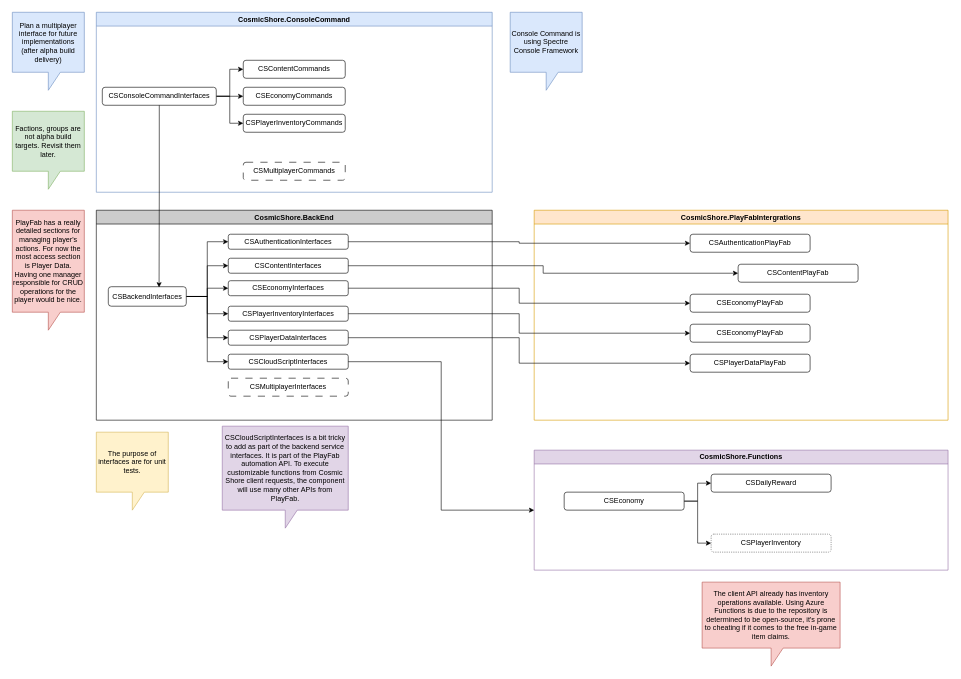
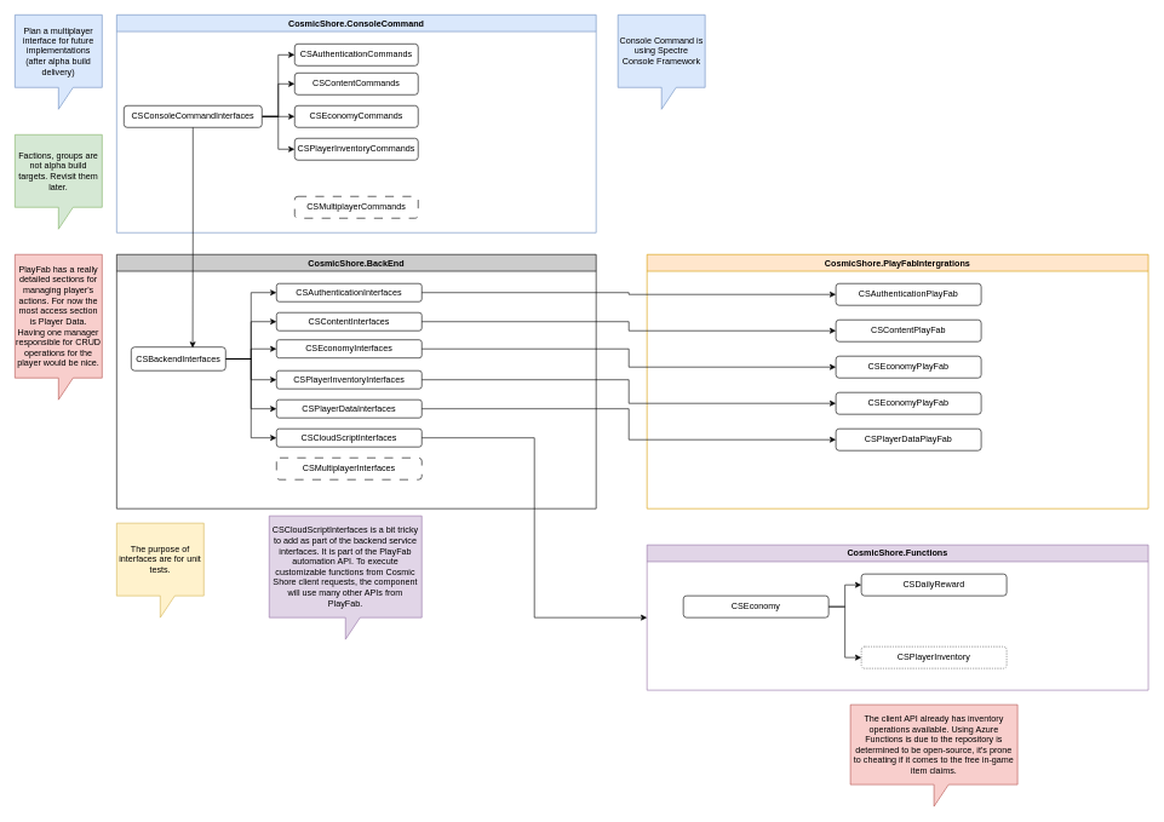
+ <mxCell id="24" style="edgeStyle=orthogonalEdgeStyle;rounded=0;orthogonalLoop=1;jettySize=auto;html=1;entryX=0;entryY=0.5;entryDx=0;entryDy=0;" edge="1" parent="23" source="28" target="29"><mxGeometry relative="1" as="geometry" /></mxCell>
+ <mxCell id="29" value="CSAuthenticationCommands" style="rounded=1;whiteSpace=wrap;html=1;" parent="23" vertex="1"><mxGeometry x="245" y="40" width="170" height="30" as="geometry" /></mxCell>
- <mxCell id="5" value="CSContentPlayFab" style="rounded=1;whiteSpace=wrap;html=1;" parent="2" vertex="1"><mxGeometry x="340" y="90" width="200" height="30" as="geometry" /></mxCell>
+ <mxCell id="5" value="CSContentPlayFab" style="rounded=1;whiteSpace=wrap;html=1;" parent="2" vertex="1"><mxGeometry x="260" y="90" width="200" height="30" as="geometry" /></mxCell>
